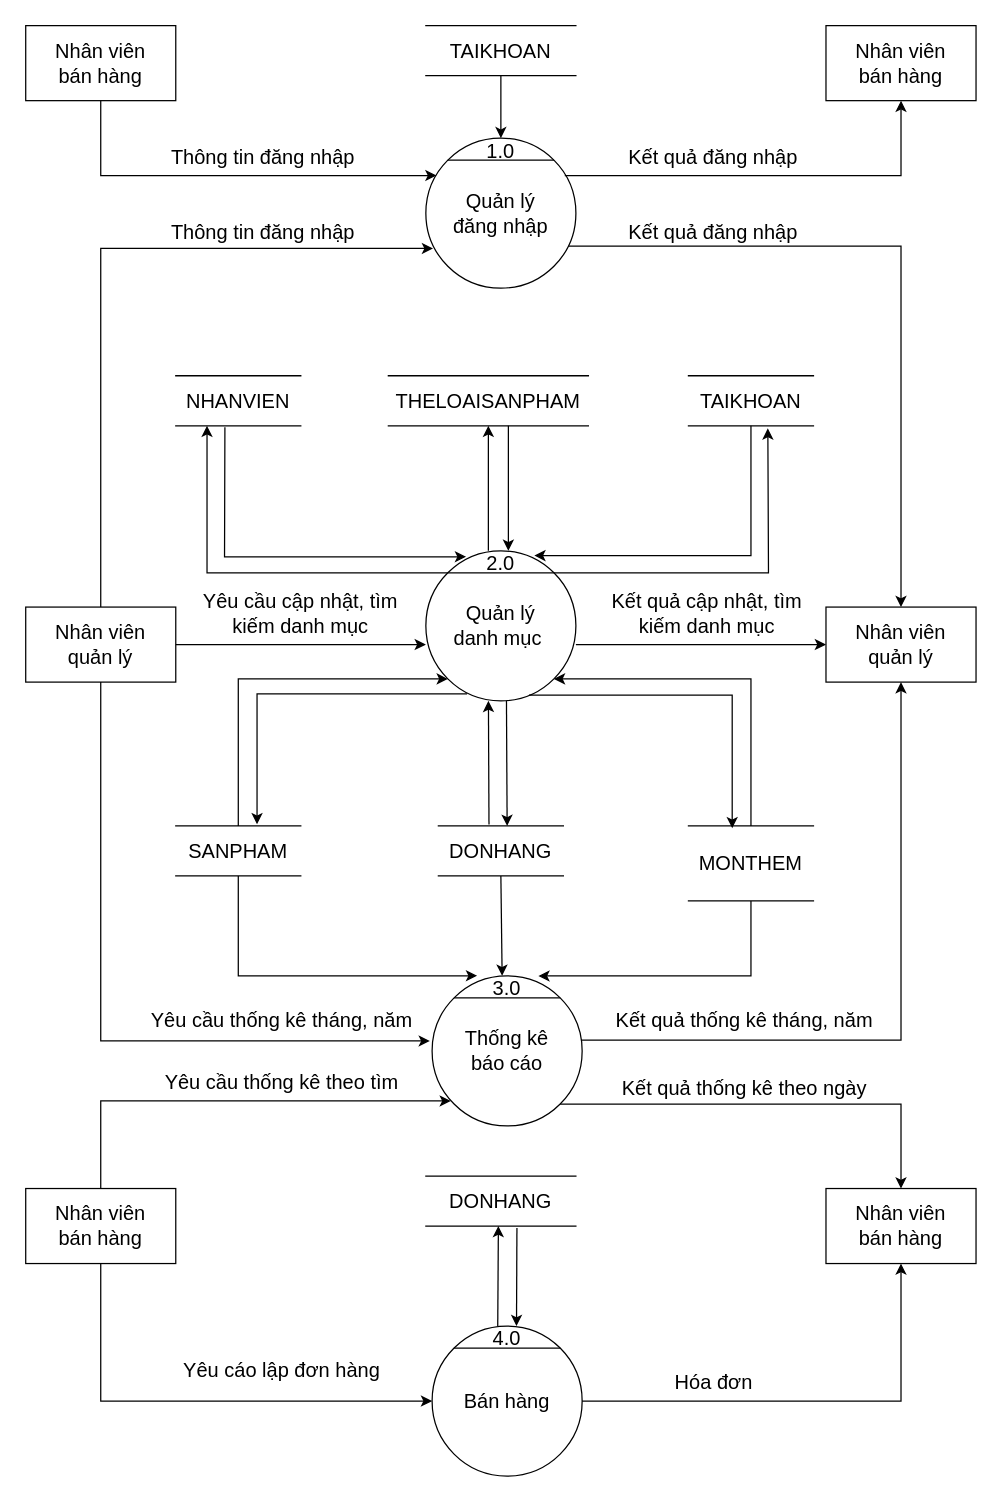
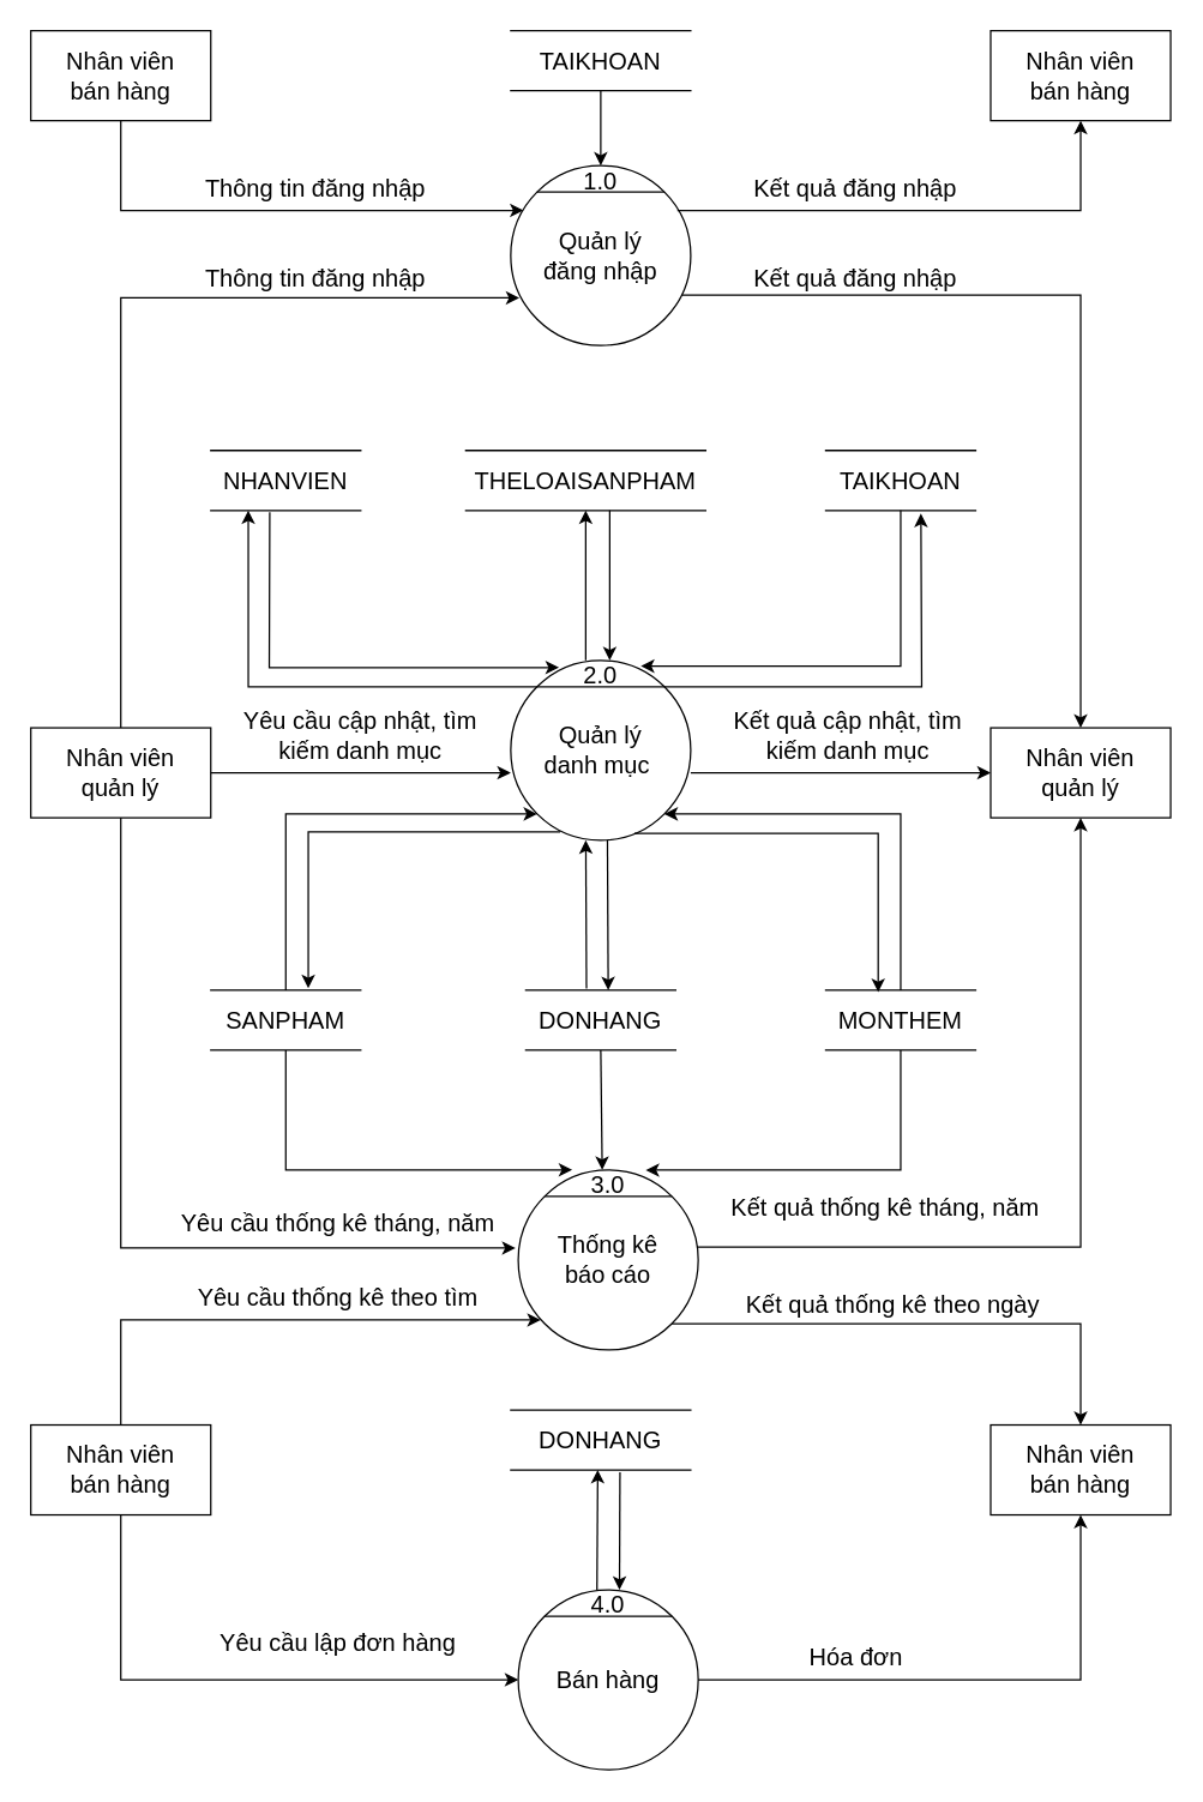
- <mxCell id="39" value="MONTHEM" style="shape=partialRectangle;whiteSpace=wrap;html=1;left=0;right=0;fillColor=none;fontSize=16;" parent="1" vertex="1"><mxGeometry x="550" y="660" width="100" height="60" as="geometry" /></mxCell>
+ <mxCell id="39" value="MONTHEM" style="shape=partialRectangle;whiteSpace=wrap;html=1;left=0;right=0;fillColor=none;fontSize=16;" parent="1" vertex="1"><mxGeometry x="550" y="660" width="100" height="40" as="geometry" /></mxCell>
- <mxCell id="64" value="Kết quả thống kê tháng, năm" style="text;html=1;strokeColor=none;fillColor=none;align=center;verticalAlign=middle;whiteSpace=wrap;rounded=0;fontSize=16;" parent="1" vertex="1"><mxGeometry x="485" y="800" width="220" height="30" as="geometry" /></mxCell>
+ <mxCell id="64" value="Kết quả thống kê tháng, năm" style="text;html=1;strokeColor=none;fillColor=none;align=center;verticalAlign=middle;whiteSpace=wrap;rounded=0;fontSize=16;" parent="1" vertex="1"><mxGeometry x="480" y="790" width="220" height="30" as="geometry" /></mxCell>
- <mxCell id="76" value="Yêu cáo lập đơn hàng" style="text;html=1;strokeColor=none;fillColor=none;align=center;verticalAlign=middle;whiteSpace=wrap;rounded=0;fontSize=16;" parent="1" vertex="1"><mxGeometry x="140" y="1080" width="170" height="30" as="geometry" /></mxCell>
+ <mxCell id="76" value="Yêu cầu lập đơn hàng" style="text;html=1;strokeColor=none;fillColor=none;align=center;verticalAlign=middle;whiteSpace=wrap;rounded=0;fontSize=16;" parent="1" vertex="1"><mxGeometry x="140" y="1080" width="170" height="30" as="geometry" /></mxCell>
